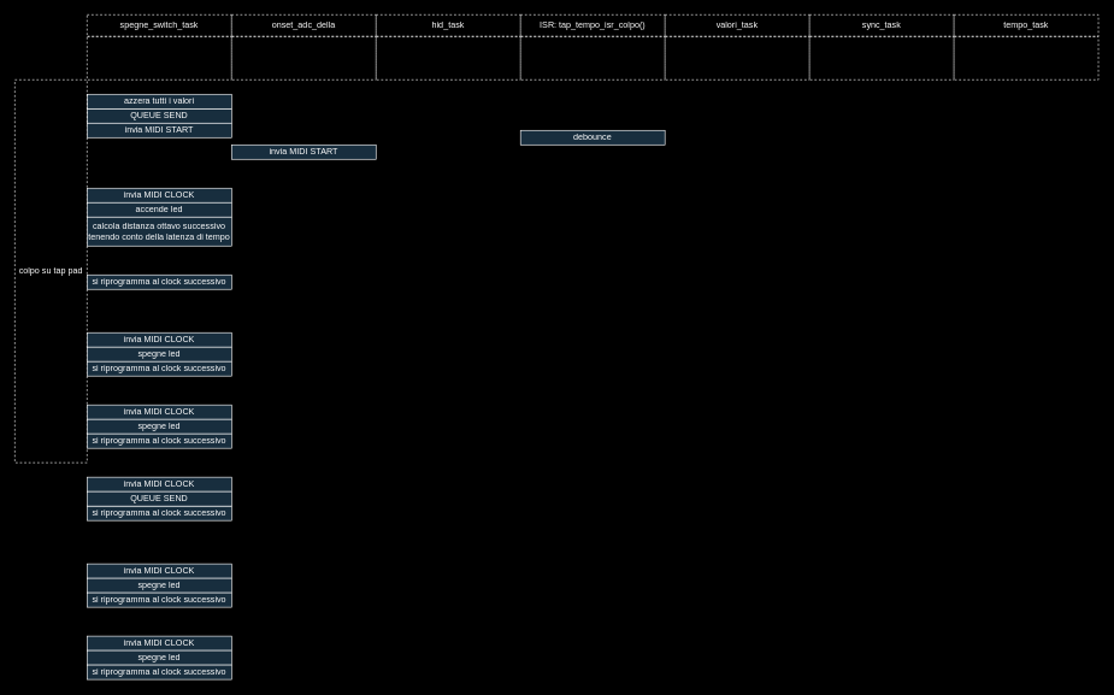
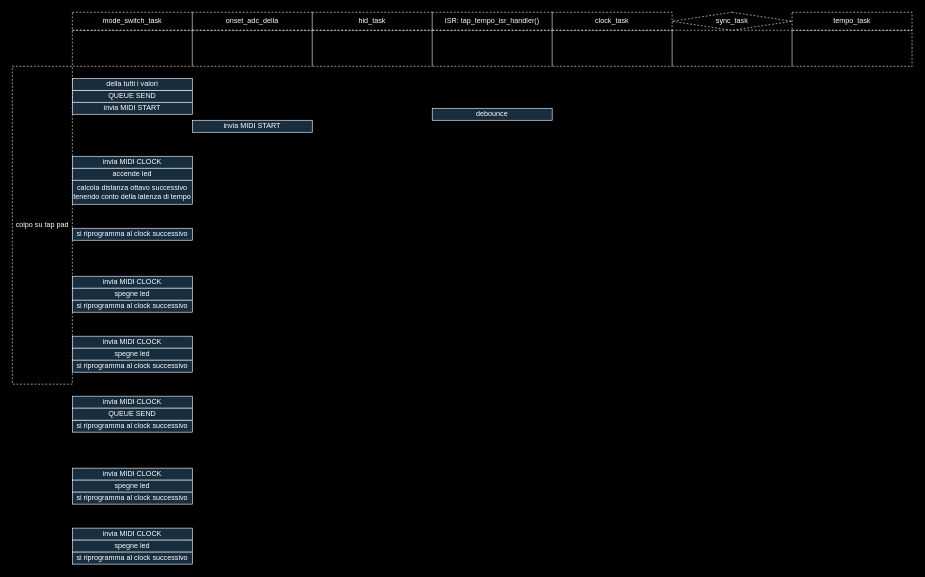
- <mxCell id="5" value="spegne_switch_task" style="rounded=0;whiteSpace=wrap;html=1;labelBackgroundColor=none;fillColor=none;strokeColor=#FFFFFF;fontColor=#FFFFFF;dashed=1;" parent="1" vertex="1"><mxGeometry x="120" y="20" width="200" height="30" as="geometry" /></mxCell>
+ <mxCell id="5" value="mode_switch_task" style="rounded=0;whiteSpace=wrap;html=1;labelBackgroundColor=none;fillColor=none;strokeColor=#FFFFFF;fontColor=#FFFFFF;dashed=1;" parent="1" vertex="1"><mxGeometry x="120" y="20" width="200" height="30" as="geometry" /></mxCell>
- <mxCell id="9" value="ISR: tap_tempo_isr_colpo()" style="rounded=0;whiteSpace=wrap;html=1;labelBackgroundColor=none;fillColor=none;strokeColor=#FFFFFF;fontColor=#FFFFFF;dashed=1;" parent="1" vertex="1"><mxGeometry x="720" y="20" width="200" height="30" as="geometry" /></mxCell>
+ <mxCell id="9" value="ISR: tap_tempo_isr_handler()" style="rounded=0;whiteSpace=wrap;html=1;labelBackgroundColor=none;fillColor=none;strokeColor=#FFFFFF;fontColor=#FFFFFF;dashed=1;" parent="1" vertex="1"><mxGeometry x="720" y="20" width="200" height="30" as="geometry" /></mxCell>
- <mxCell id="13" value="valori_task" style="rounded=0;whiteSpace=wrap;html=1;labelBackgroundColor=none;fillColor=none;strokeColor=#FFFFFF;fontColor=#FFFFFF;dashed=1;" parent="1" vertex="1"><mxGeometry x="920" y="20" width="200" height="30" as="geometry" /></mxCell>
+ <mxCell id="13" value="clock_task" style="rounded=0;whiteSpace=wrap;html=1;labelBackgroundColor=none;fillColor=none;strokeColor=#FFFFFF;fontColor=#FFFFFF;dashed=1;" parent="1" vertex="1"><mxGeometry x="920" y="20" width="200" height="30" as="geometry" /></mxCell>
- <mxCell id="18" value="sync_task" style="rounded=0;whiteSpace=wrap;html=1;labelBackgroundColor=none;fillColor=none;strokeColor=#FFFFFF;fontColor=#FFFFFF;dashed=1;" parent="1" vertex="1"><mxGeometry x="1120" y="20" width="200" height="30" as="geometry" /></mxCell>
+ <mxCell id="18" value="sync_task" style="rhombus;whiteSpace=wrap;html=1;labelBackgroundColor=none;fillColor=none;strokeColor=#FFFFFF;fontColor=#FFFFFF;dashed=1;" parent="1" vertex="1"><mxGeometry x="1120" y="20" width="200" height="30" as="geometry" /></mxCell>
- <mxCell id="4" value="&lt;div&gt;azzera tutti i valori&lt;br&gt;&lt;/div&gt;" style="rounded=0;whiteSpace=wrap;html=1;labelBackgroundColor=none;fillColor=#182E3E;strokeColor=#FFFFFF;fontColor=#FFFFFF;" parent="1" vertex="1"><mxGeometry x="120" y="130" width="200" height="20" as="geometry" /></mxCell>
+ <mxCell id="4" value="&lt;div&gt;della tutti i valori&lt;br&gt;&lt;/div&gt;" style="rounded=0;whiteSpace=wrap;html=1;labelBackgroundColor=none;fillColor=#182E3E;strokeColor=#FFFFFF;fontColor=#FFFFFF;" parent="1" vertex="1"><mxGeometry x="120" y="130" width="200" height="20" as="geometry" /></mxCell>
